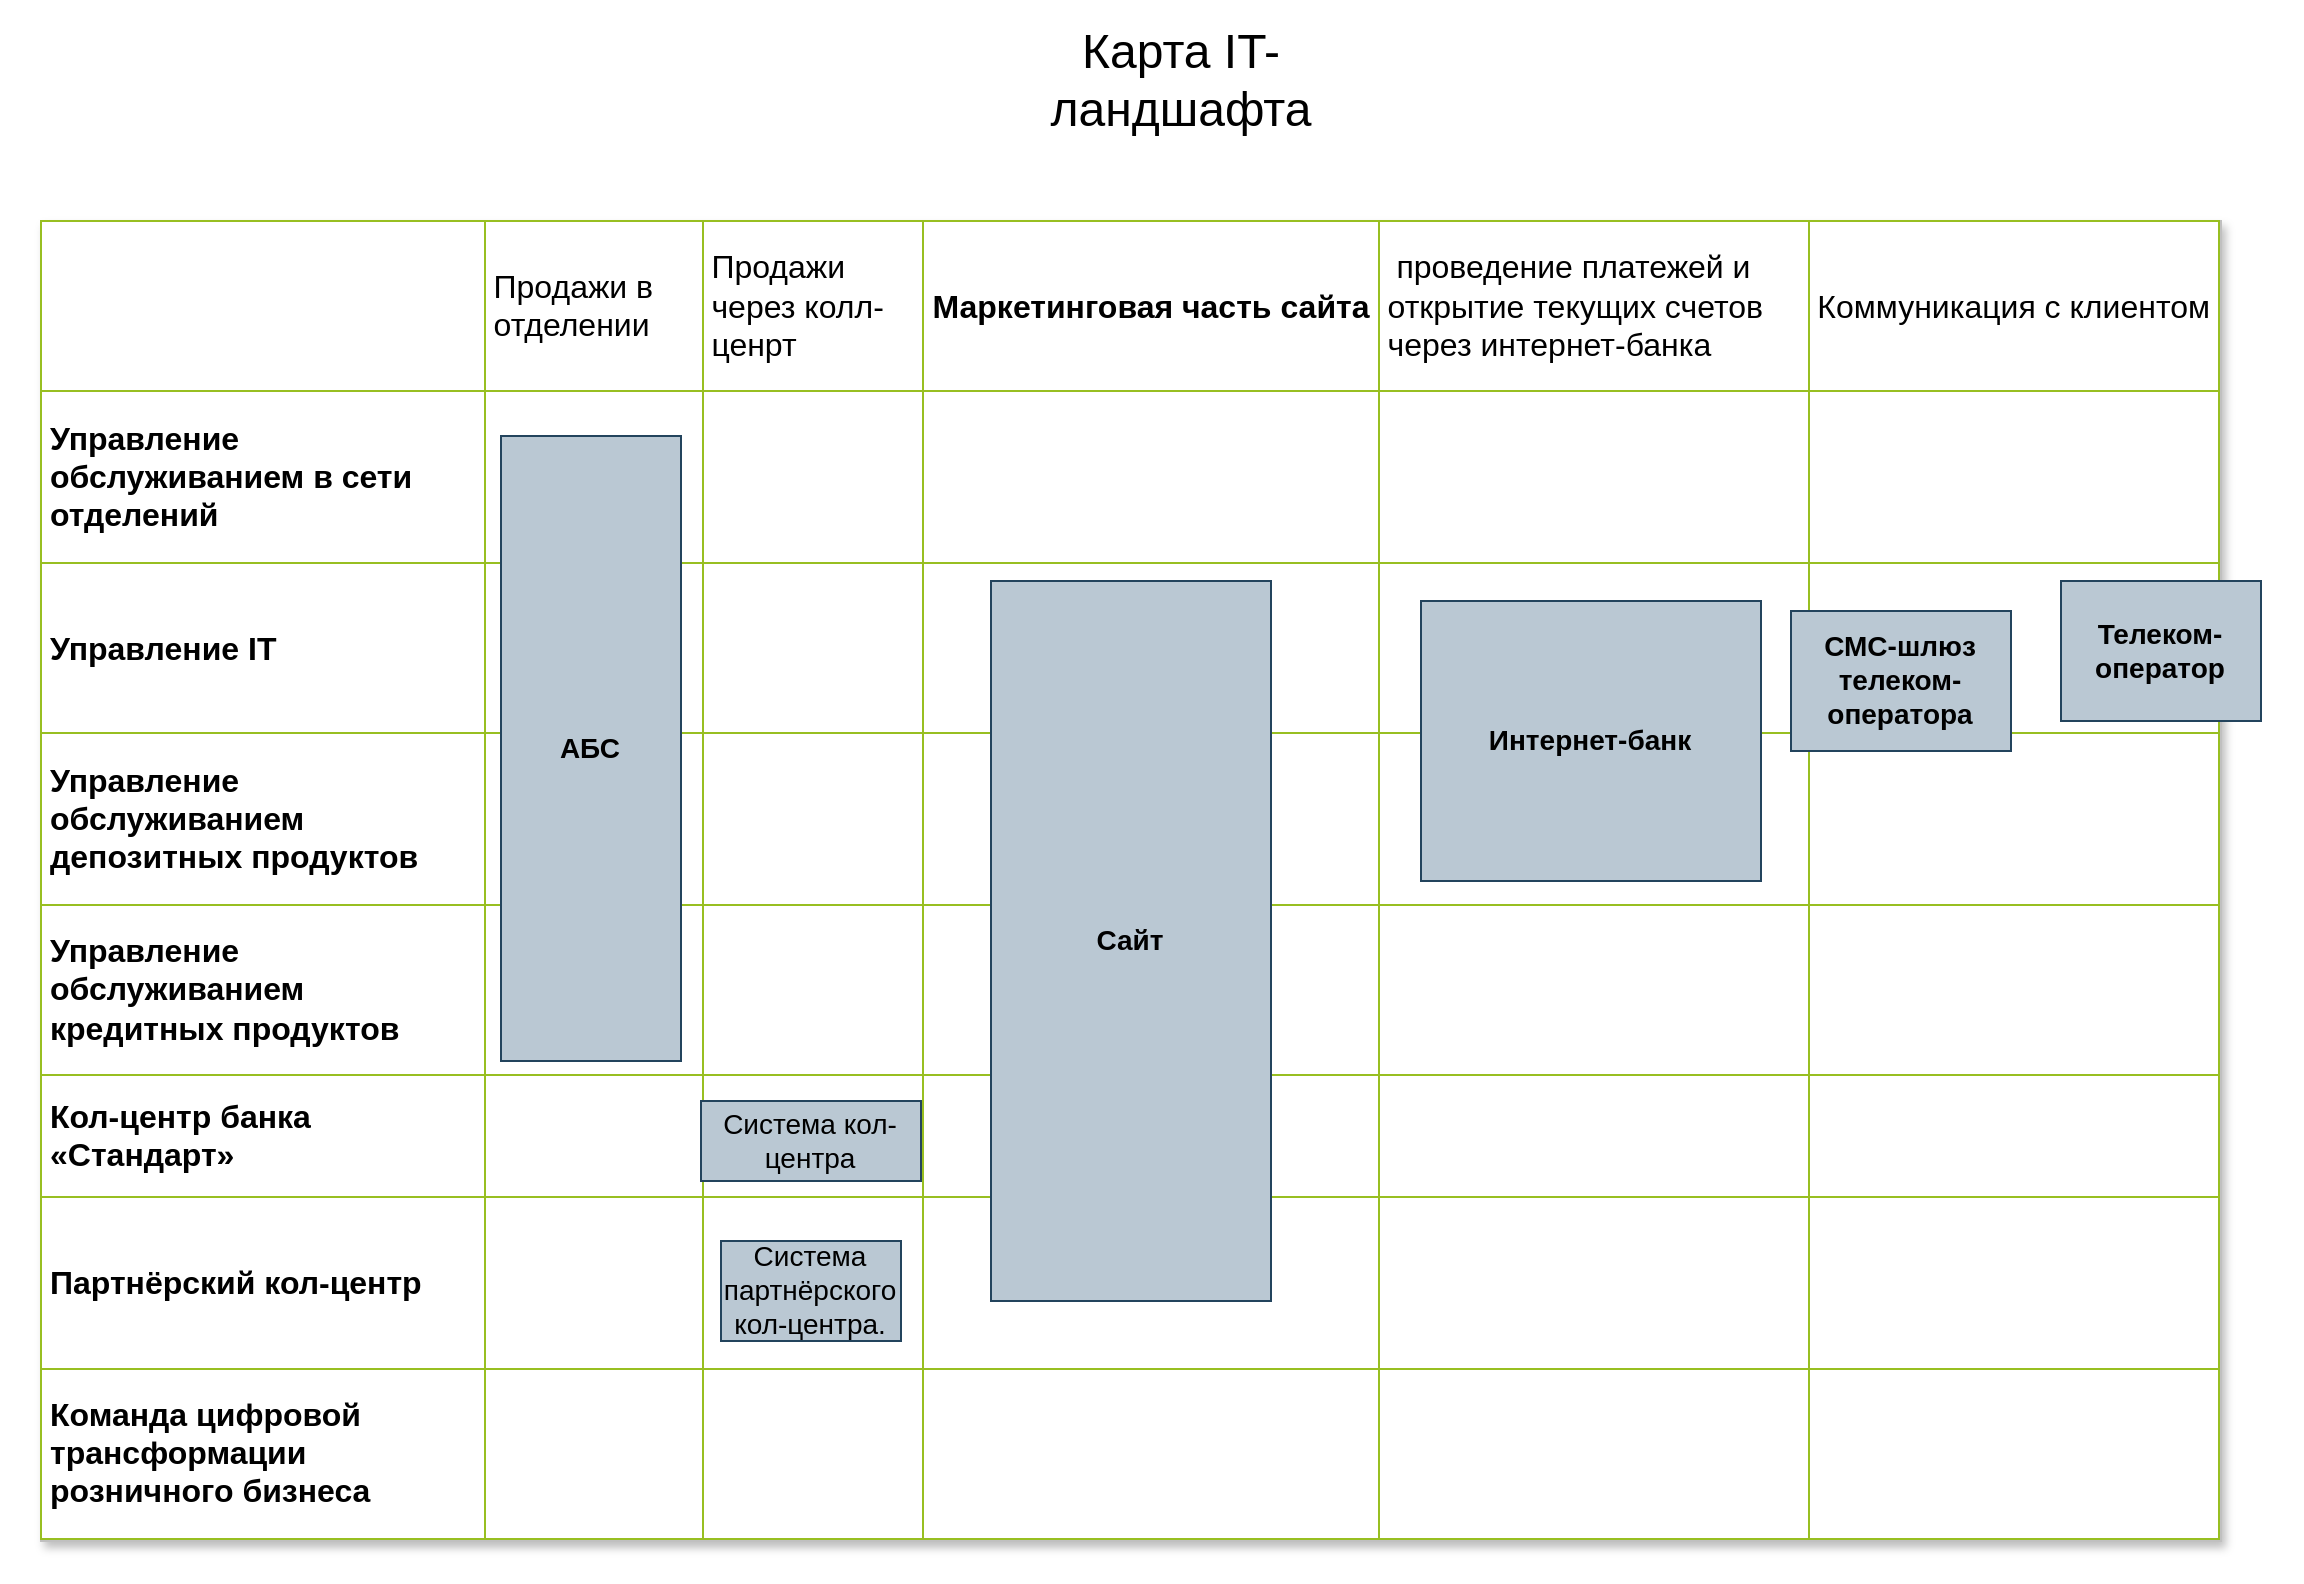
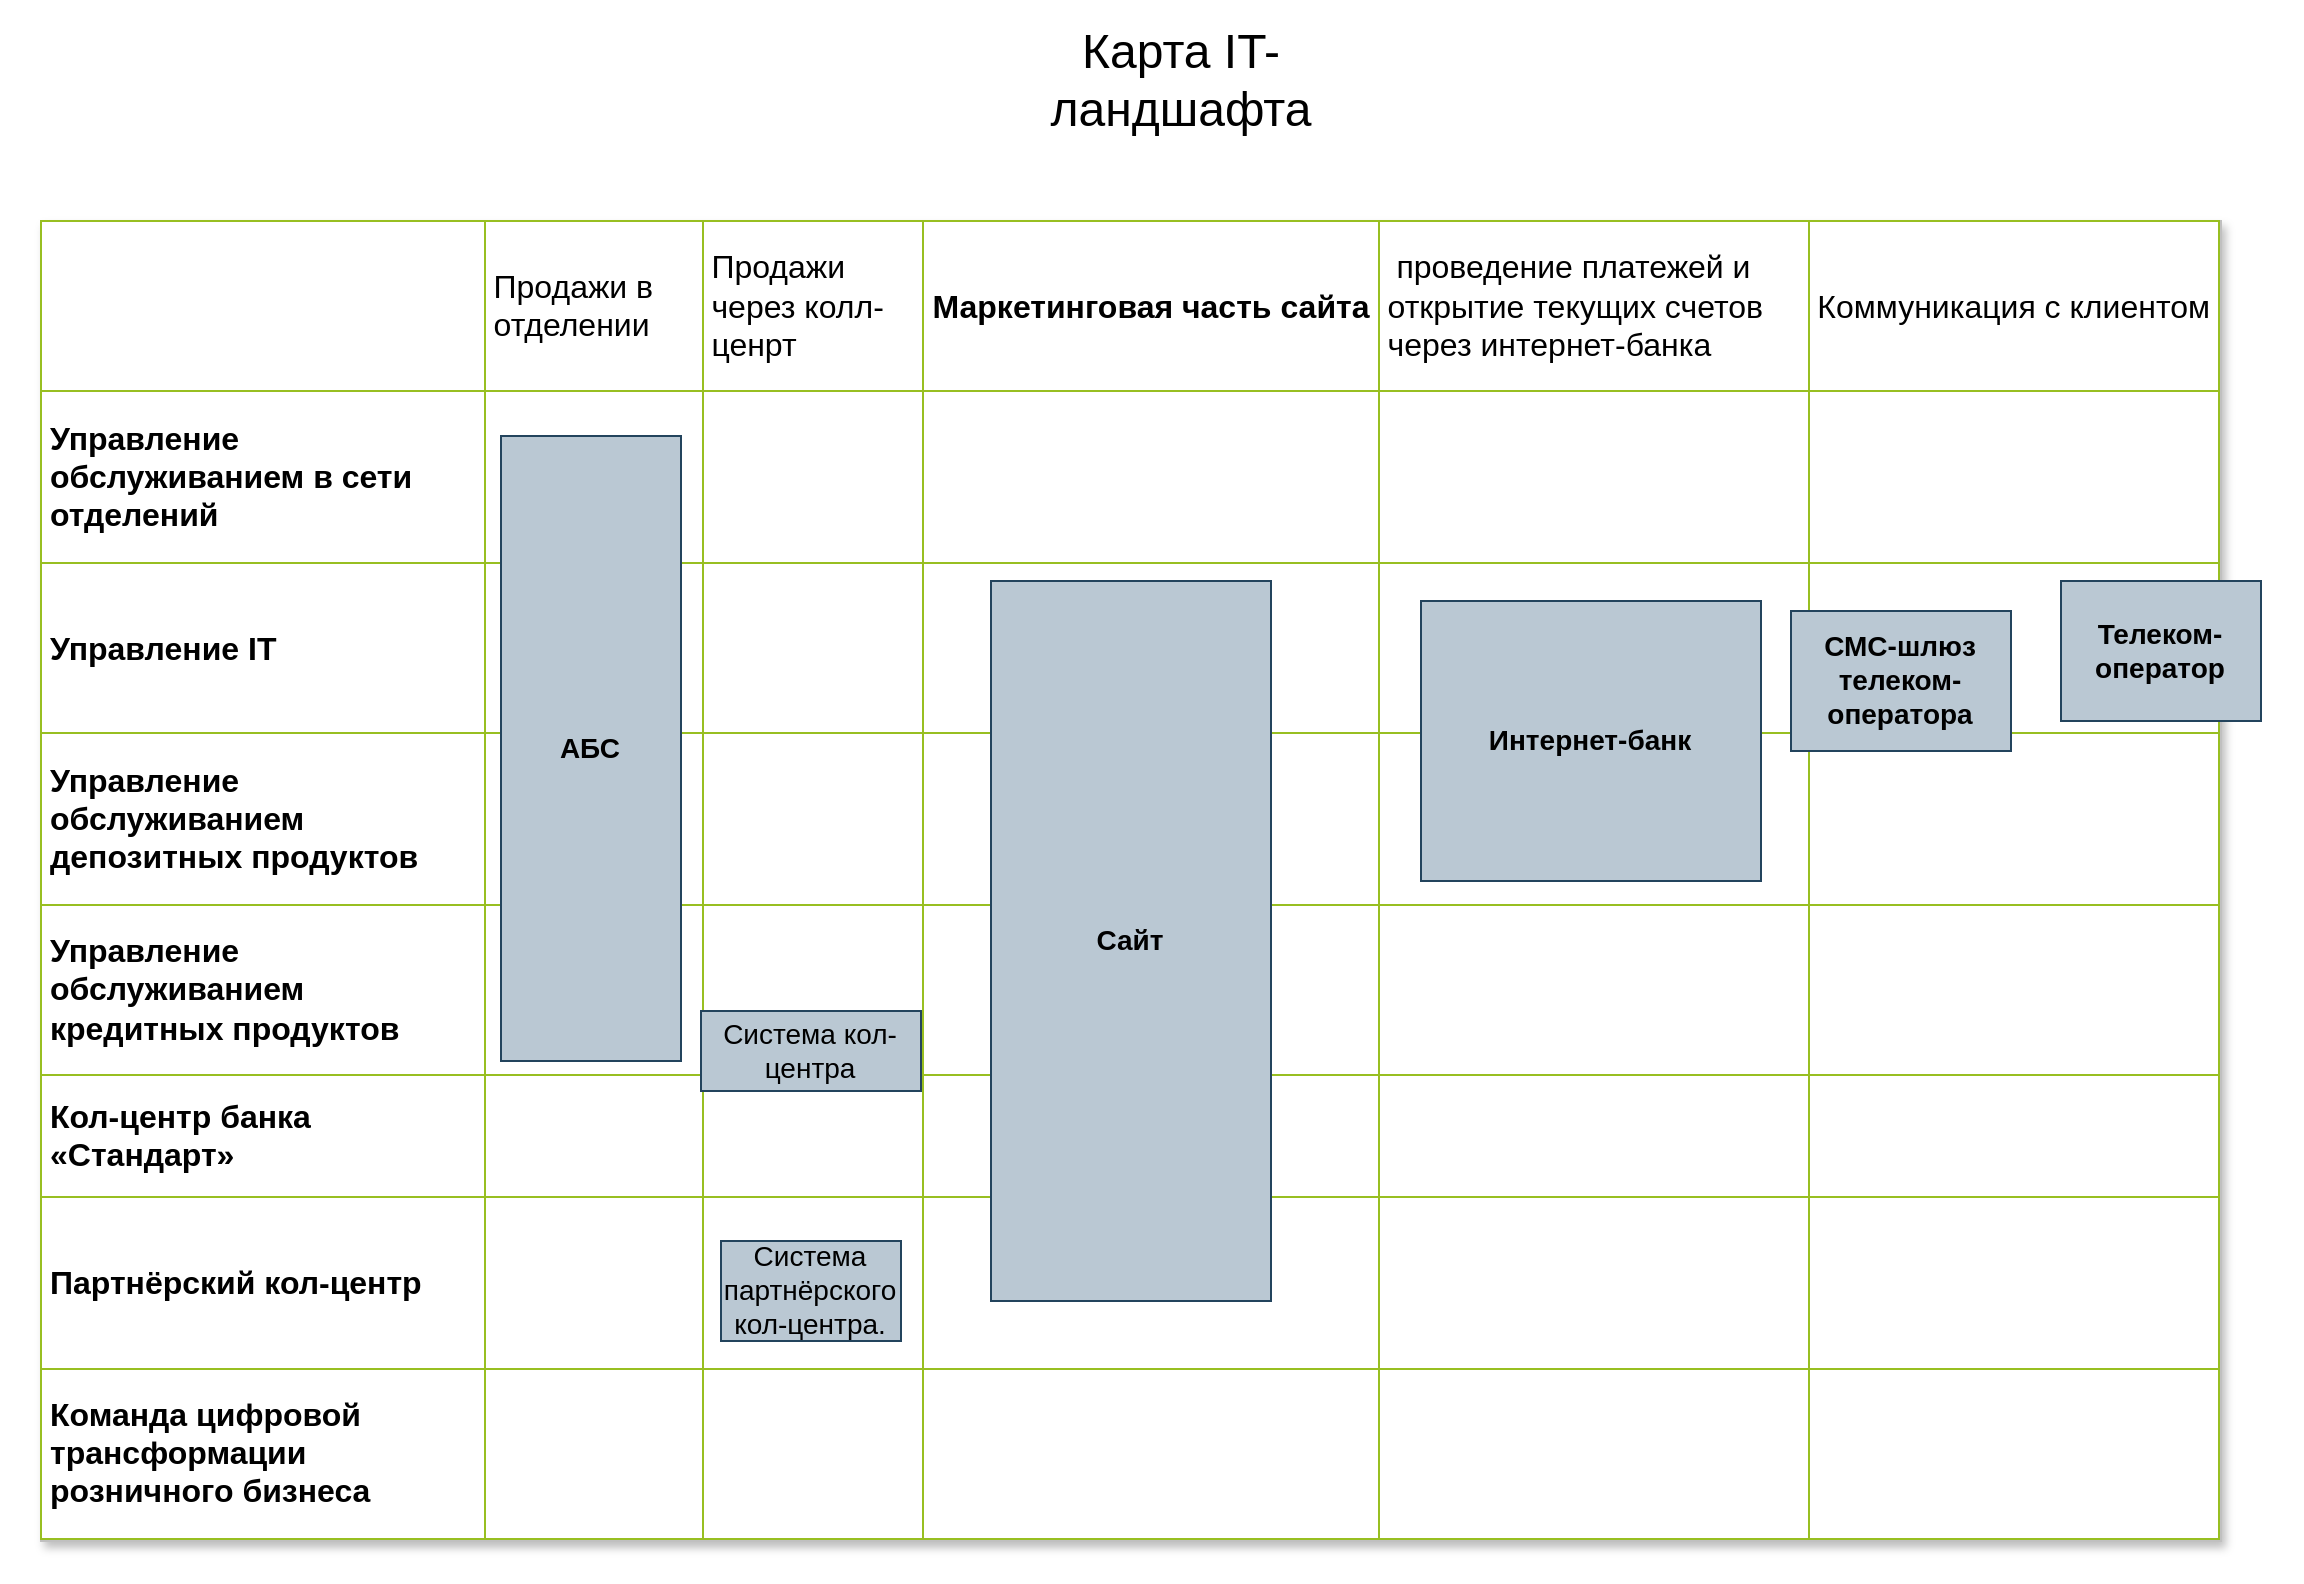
- <mxCell id="7" value="Система кол-центра" style="rounded=0;whiteSpace=wrap;html=1;labelBackgroundColor=none;fillColor=#bac8d3;strokeColor=#23445d;fontSize=14;" parent="1" vertex="1"><mxGeometry x="350" y="550" width="110" height="40" as="geometry" /></mxCell>
+ <mxCell id="7" value="Система кол-центра" style="rounded=0;whiteSpace=wrap;html=1;labelBackgroundColor=none;fillColor=#bac8d3;strokeColor=#23445d;fontSize=14;" parent="1" vertex="1"><mxGeometry x="350" y="505" width="110" height="40" as="geometry" /></mxCell>
